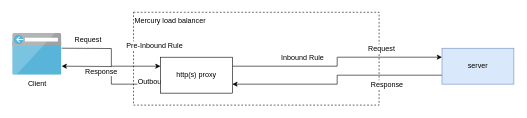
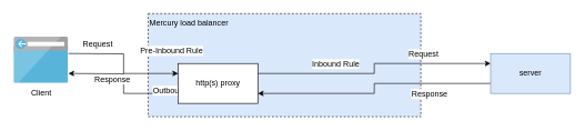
- <mxCell id="2" value="Mercury load balancer" style="rounded=0;whiteSpace=wrap;html=1;dashed=1;verticalAlign=top;align=left;" parent="1" vertex="1"><mxGeometry x="222" y="20" width="410" height="155" as="geometry" /></mxCell>
+ <mxCell id="2" value="Mercury load balancer" style="rounded=0;whiteSpace=wrap;html=1;dashed=1;verticalAlign=top;align=left;fillColor=#dae8fc;" parent="1" vertex="1"><mxGeometry x="222" y="20" width="410" height="155" as="geometry" /></mxCell>
